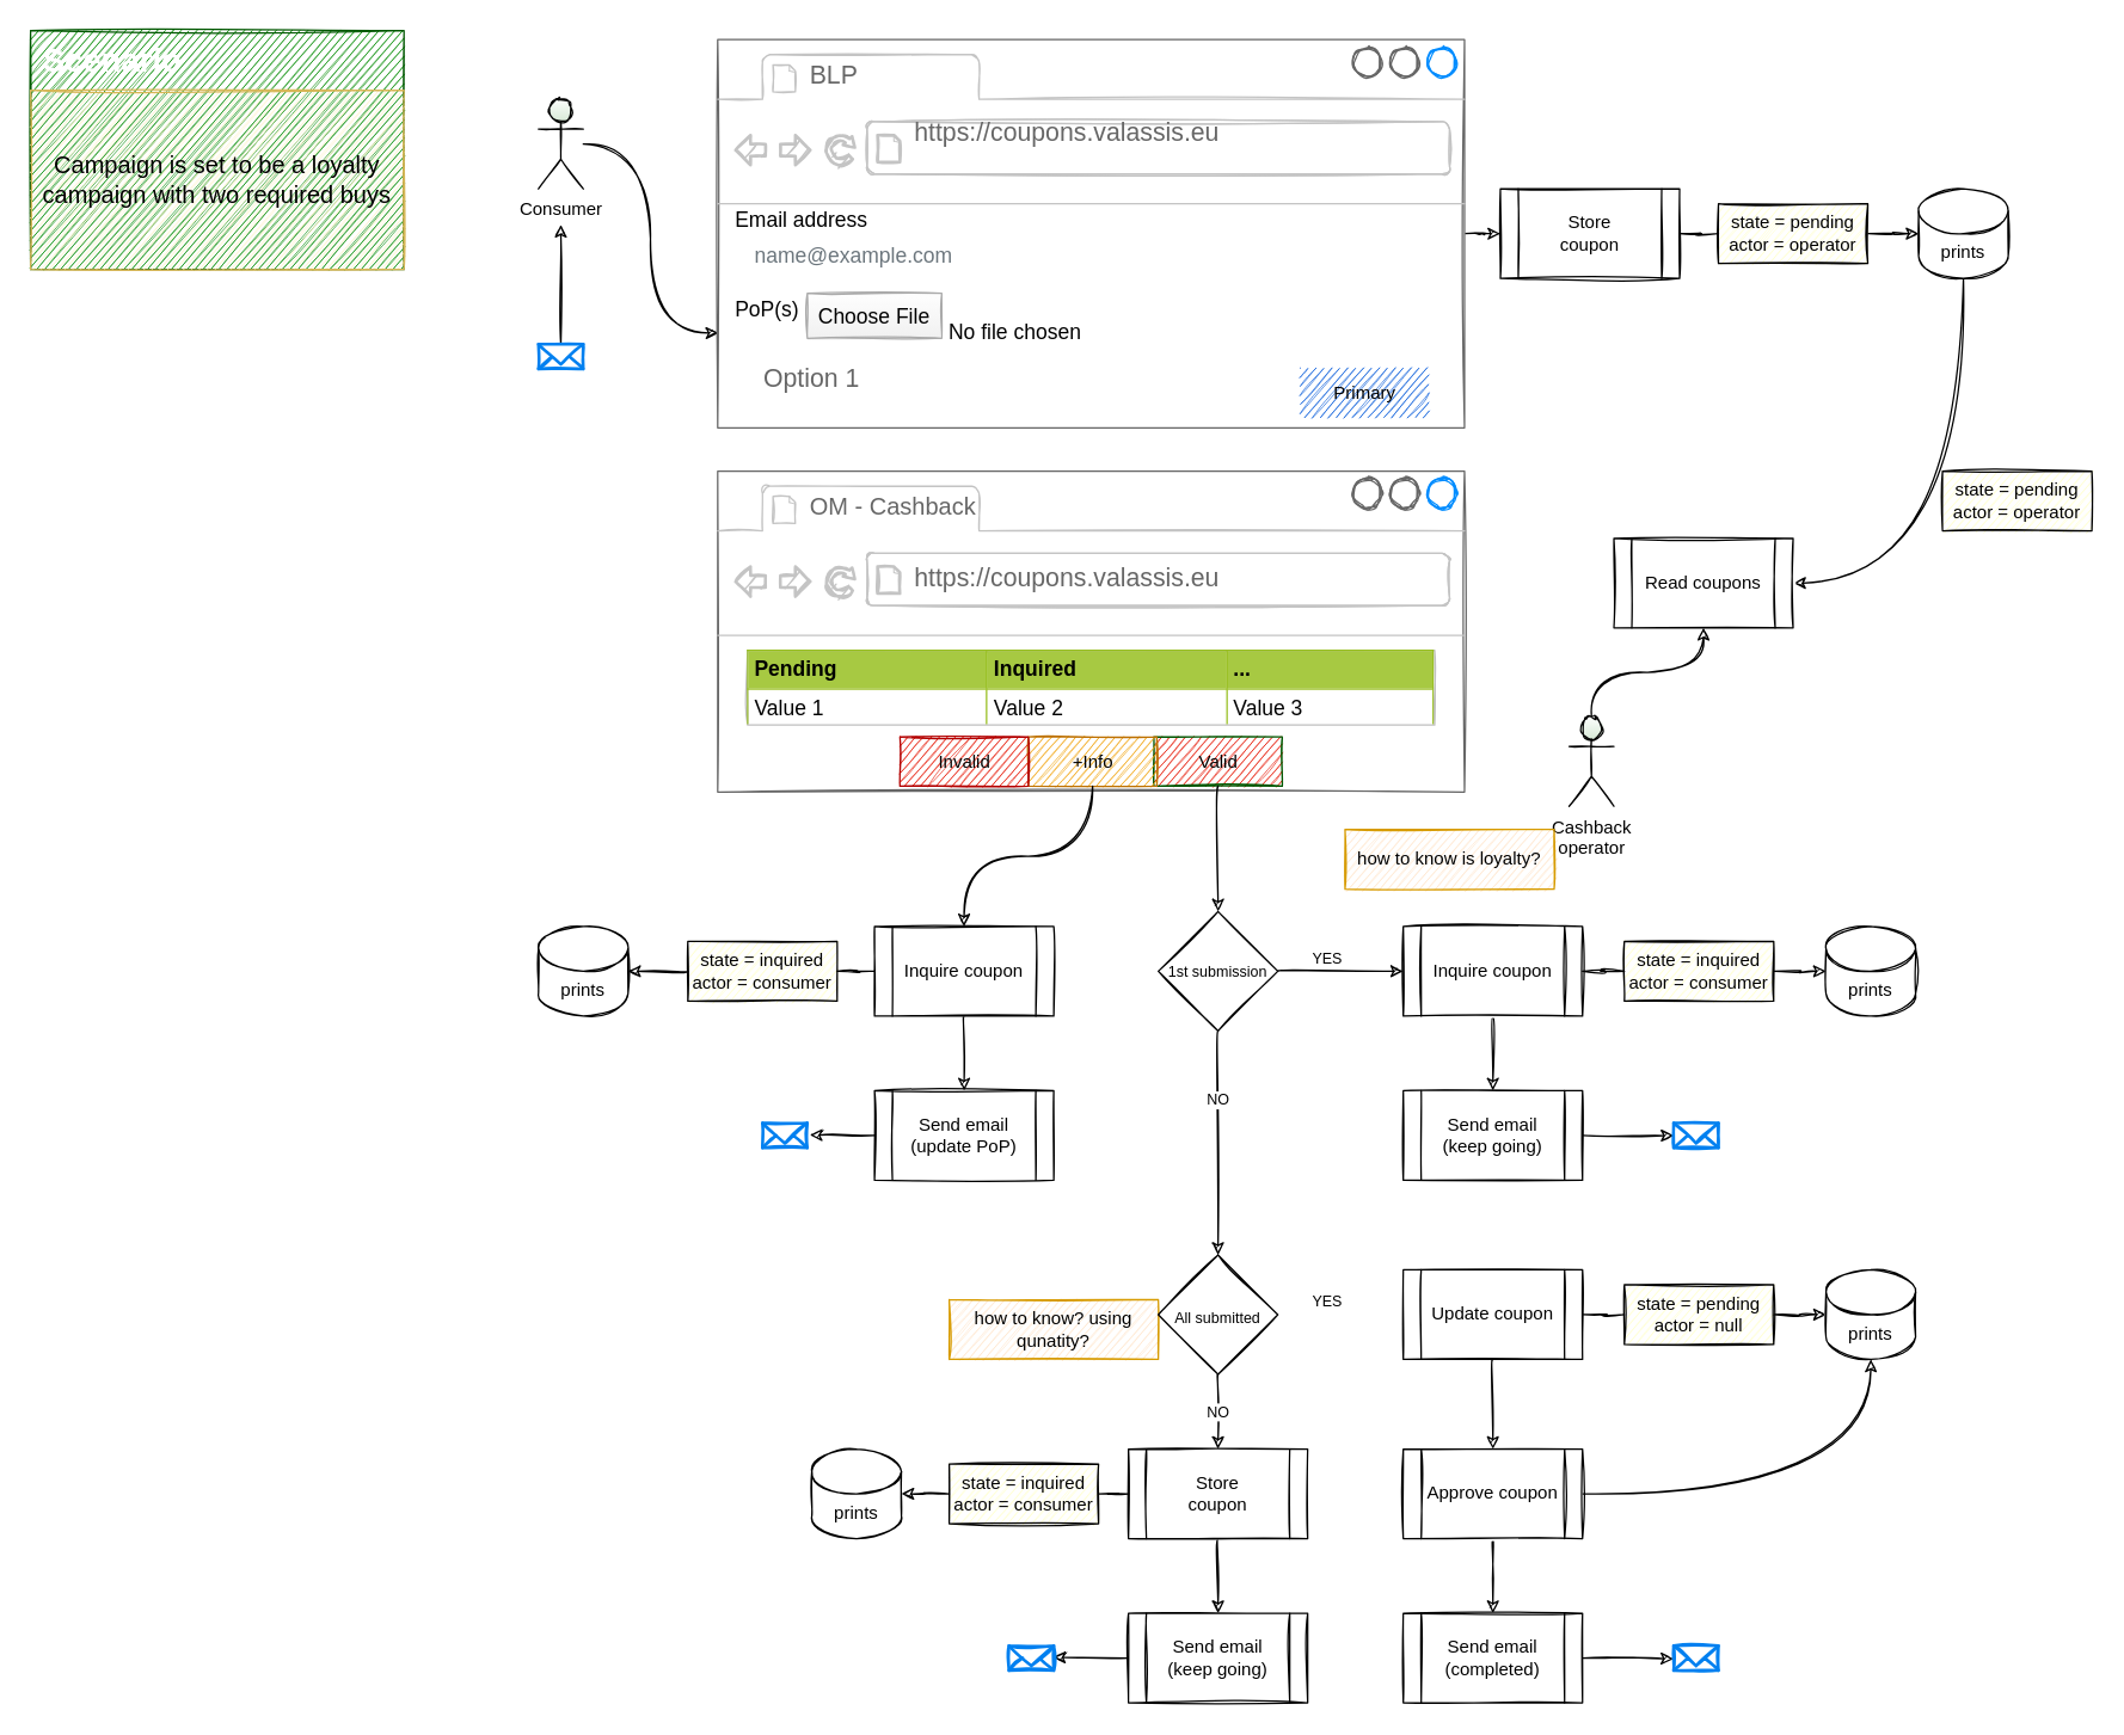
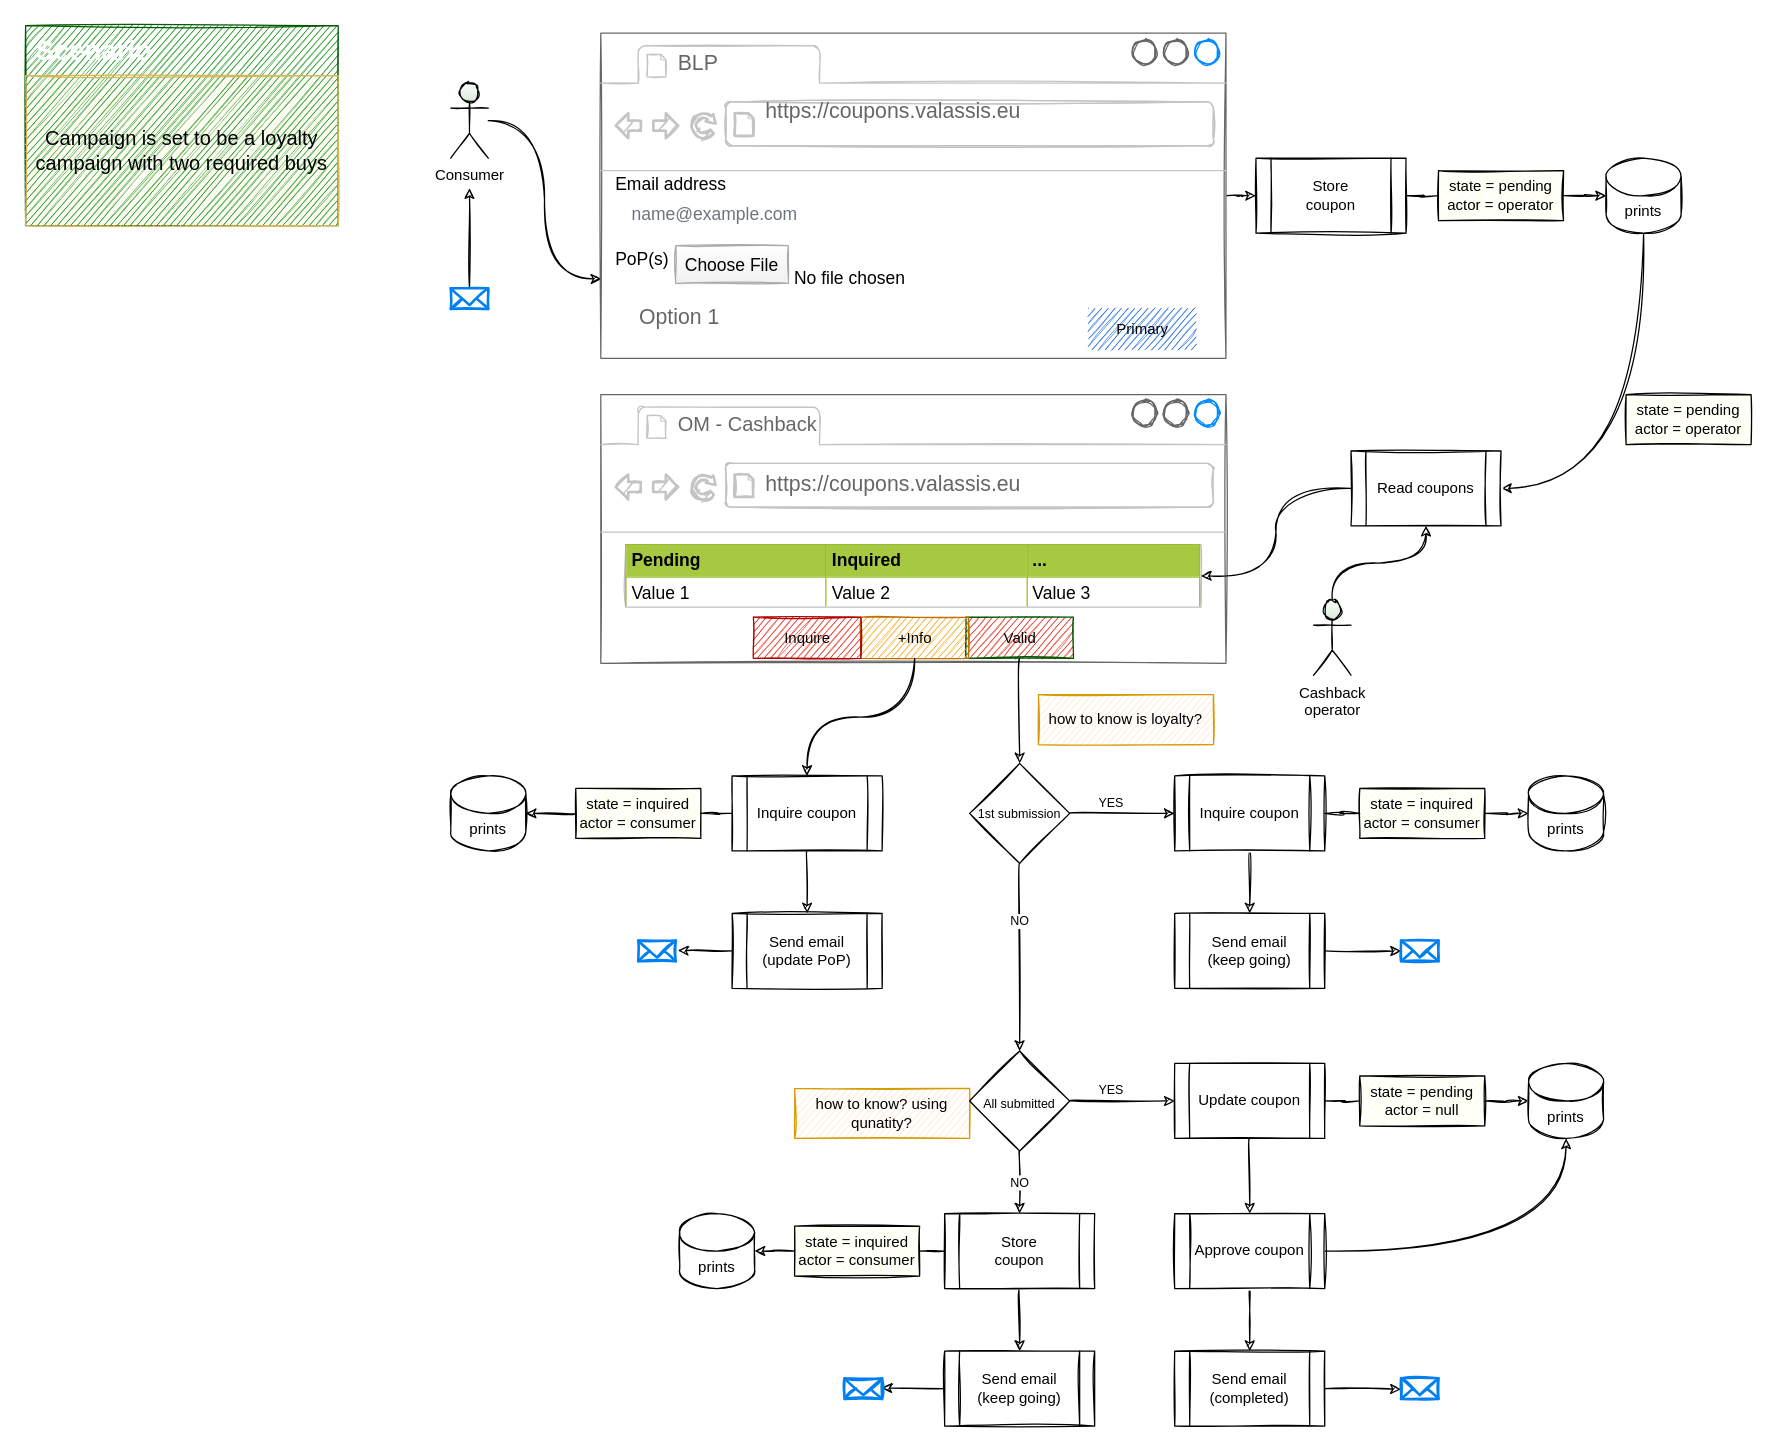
+ <mxCell id="88" style="edgeStyle=orthogonalEdgeStyle;curved=1;sketch=1;hachureGap=4;jiggle=2;orthogonalLoop=1;jettySize=auto;html=1;entryX=1;entryY=0.5;entryDx=0;entryDy=0;strokeColor=default;fontFamily=Architects Daughter;fontSource=https%3A%2F%2Ffonts.googleapis.com%2Fcss%3Ffamily%3DArchitects%2BDaughter;fontSize=16;fontColor=#030303;" parent="1" source="89" target="27" edge="1"><mxGeometry relative="1" as="geometry" /></mxCell>
- <mxCell id="29" value="&lt;font color=&quot;#030303&quot;&gt;Invalid&lt;/font&gt;" style="rounded=0;fillColor=#e51400;strokeColor=#B20000;html=1;fontColor=#ffffff;align=center;verticalAlign=middle;fontStyle=0;fontSize=12;sketch=1;" parent="23" vertex="1"><mxGeometry x="122" y="178" width="86" height="33" as="geometry" /></mxCell>
+ <mxCell id="29" value="&lt;font color=&quot;#030303&quot;&gt;Inquire&lt;/font&gt;" style="rounded=0;fillColor=#e51400;strokeColor=#B20000;html=1;fontColor=#ffffff;align=center;verticalAlign=middle;fontStyle=0;fontSize=12;sketch=1;" parent="23" vertex="1"><mxGeometry x="122" y="178" width="86" height="33" as="geometry" /></mxCell>
- <mxCell id="90" value="how to know is loyalty?" style="text;html=1;strokeColor=#d79b00;fillColor=#ffe6cc;align=center;verticalAlign=middle;whiteSpace=wrap;rounded=0;sketch=1;" vertex="1" parent="1"><mxGeometry x="900" y="555" width="140" height="40" as="geometry" /></mxCell>
+ <mxCell id="90" value="how to know is loyalty?" style="text;html=1;strokeColor=#d79b00;fillColor=#ffe6cc;align=center;verticalAlign=middle;whiteSpace=wrap;rounded=0;sketch=1;" vertex="1" parent="1"><mxGeometry x="830" y="555" width="140" height="40" as="geometry" /></mxCell>
+ <mxCell id="56" style="edgeStyle=orthogonalEdgeStyle;rounded=0;sketch=1;orthogonalLoop=1;jettySize=auto;html=1;entryX=0;entryY=0.5;entryDx=0;entryDy=0;shadow=0;fontSize=10;curved=1;" parent="1" source="58" target="61" edge="1"><mxGeometry relative="1" as="geometry" /></mxCell>
